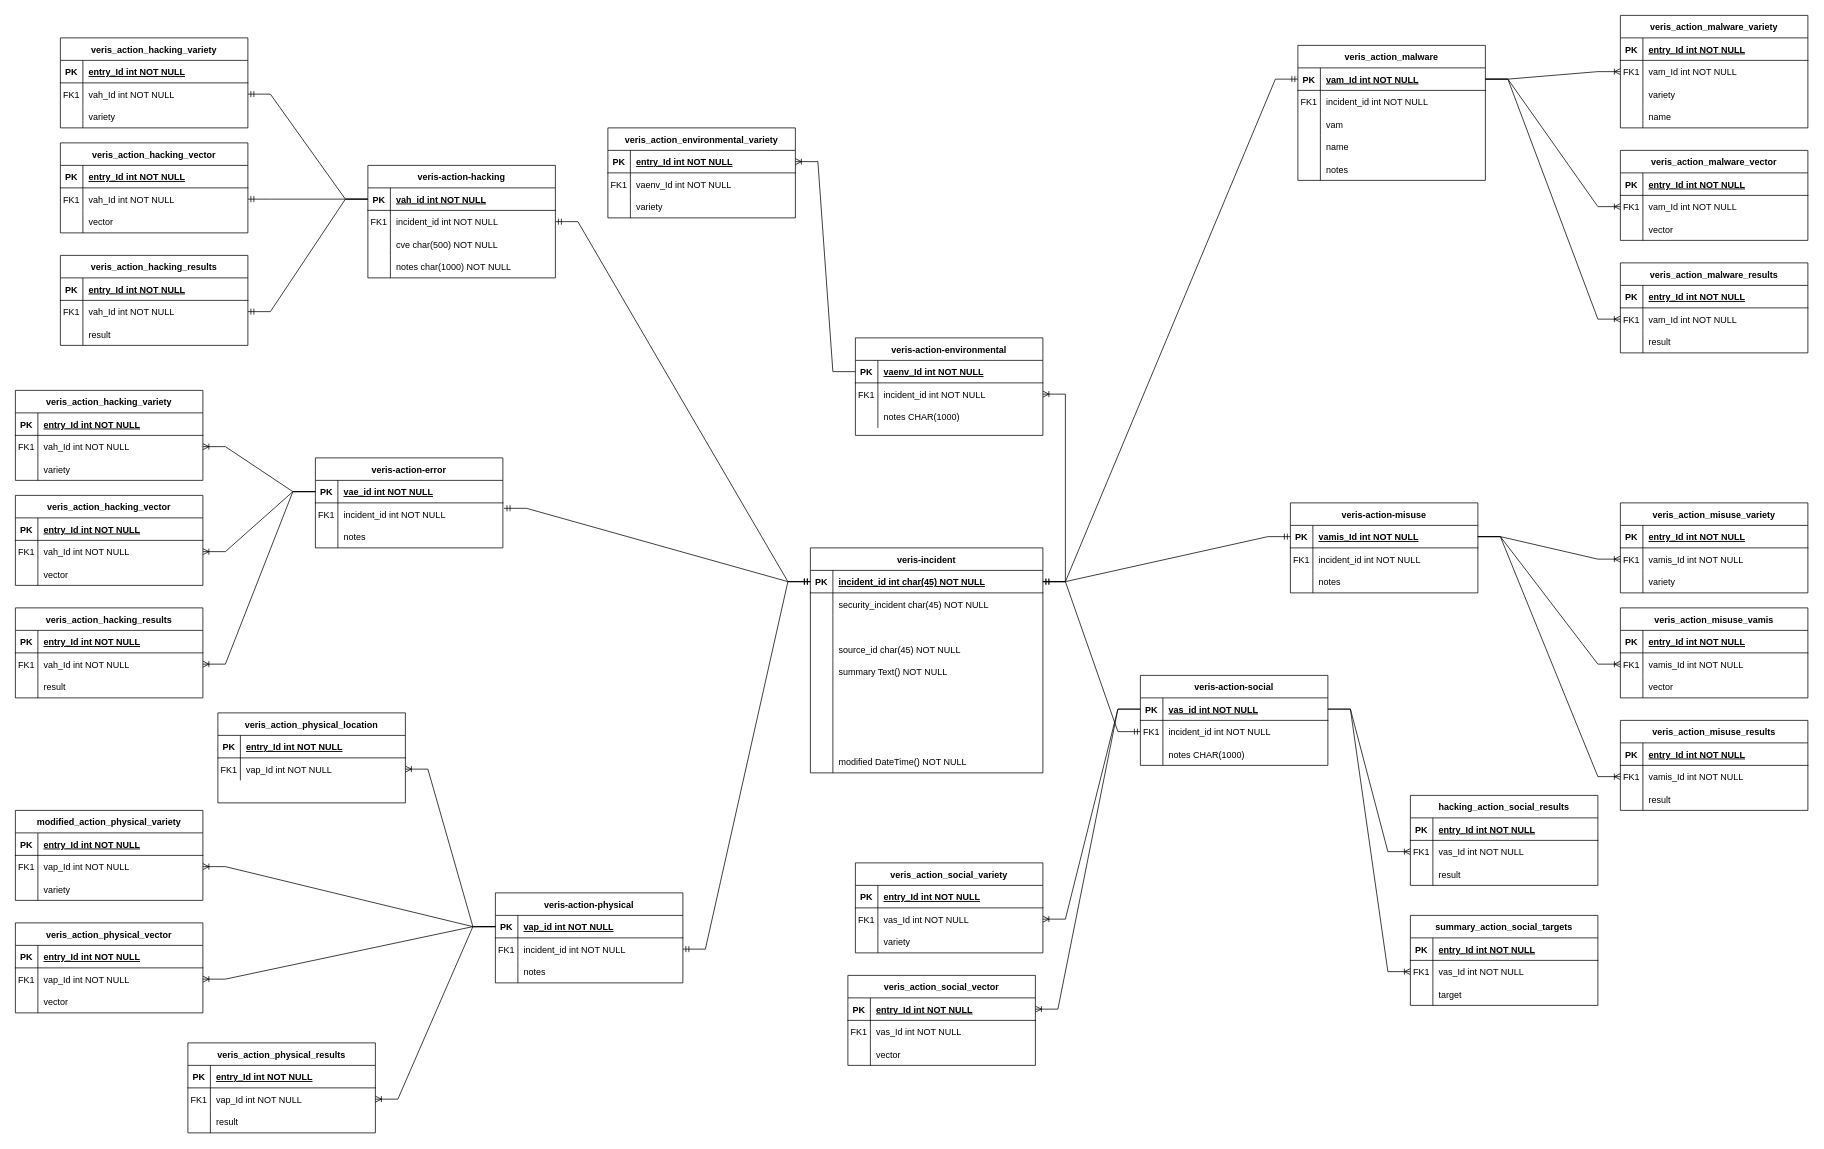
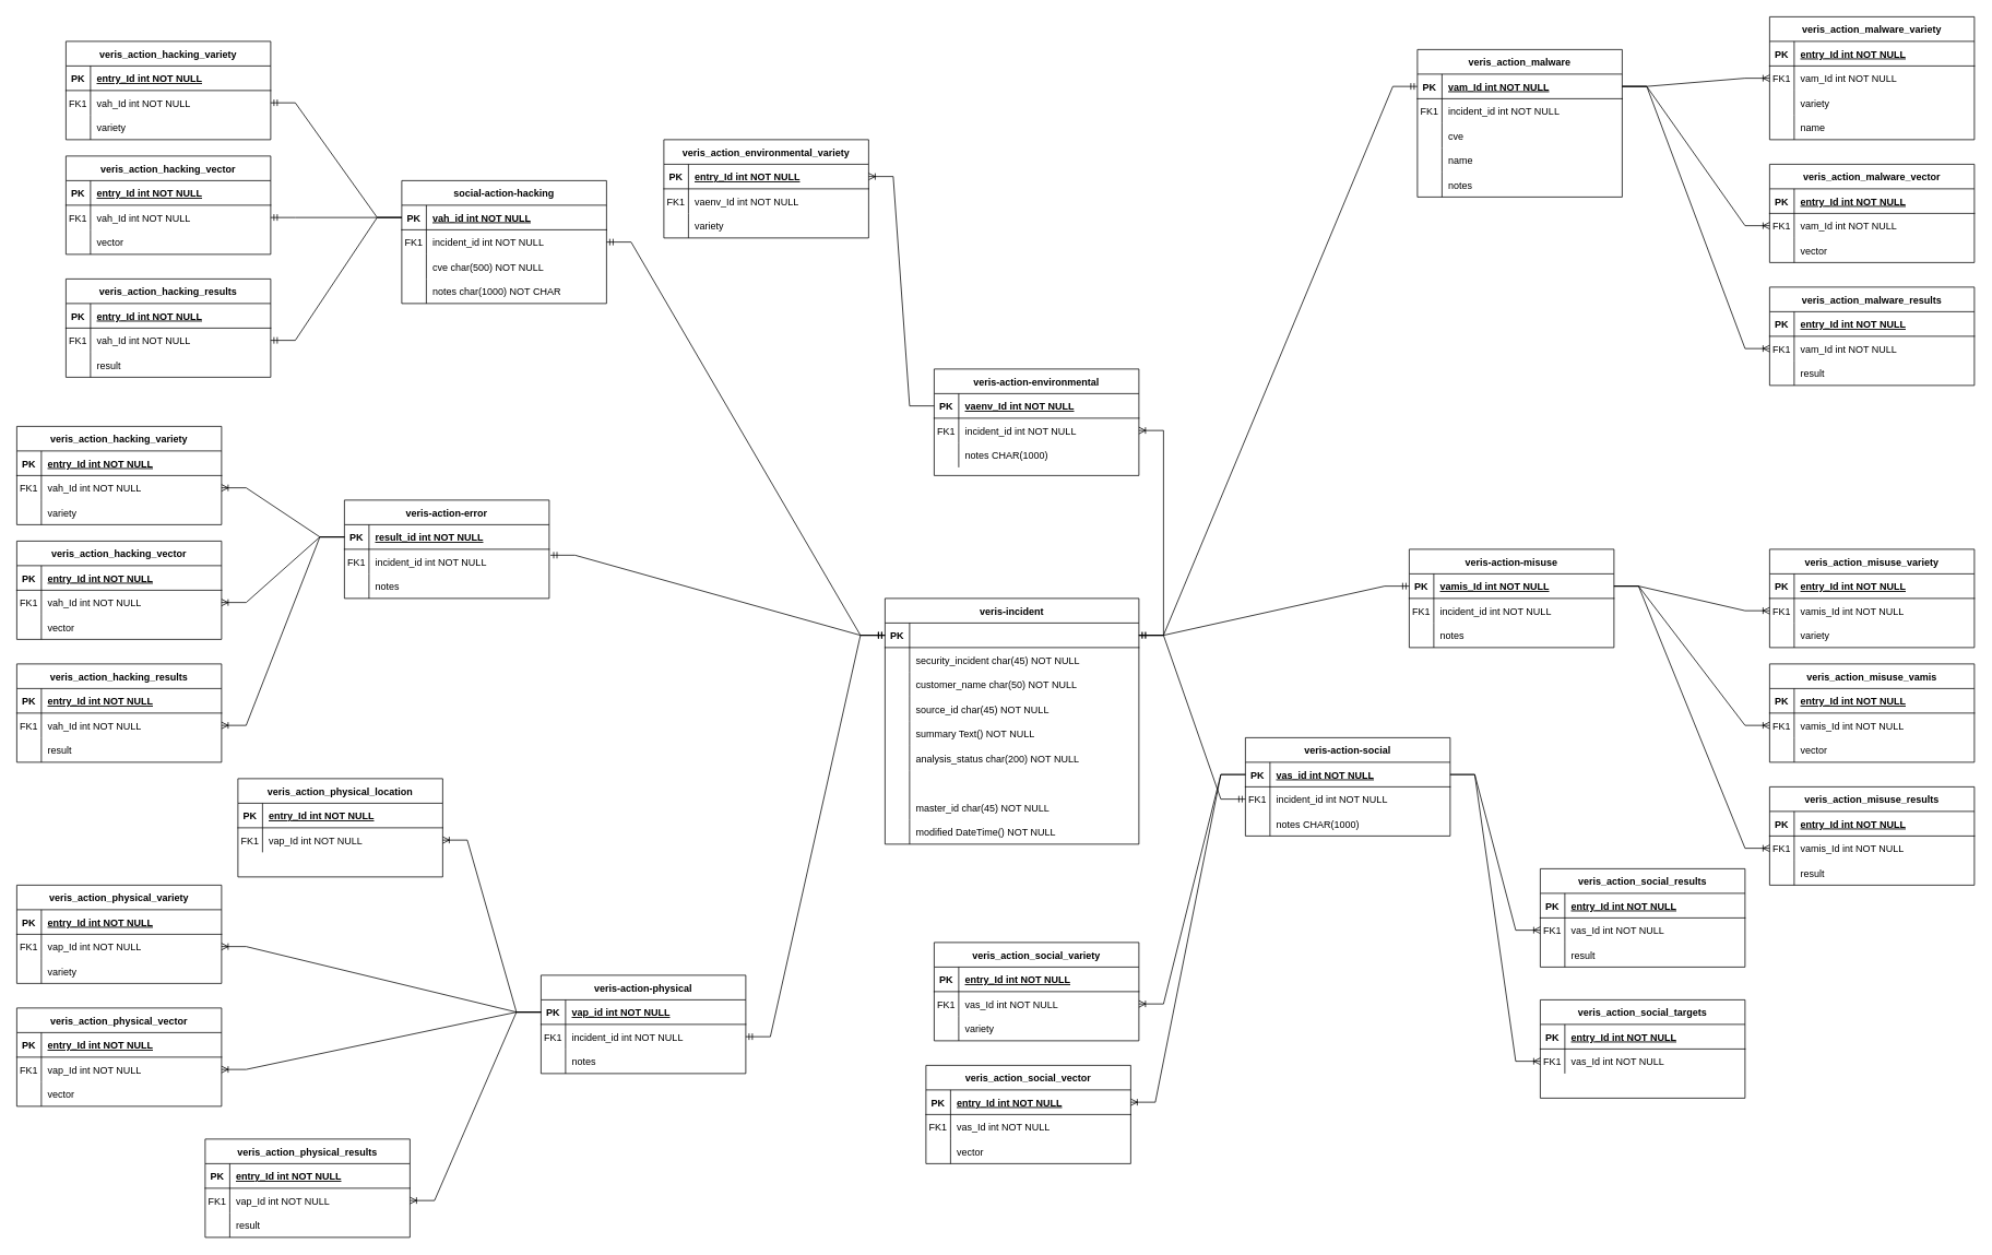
- <mxCell id="11" value="vam" style="shape=partialRectangle;overflow=hidden;connectable=0;fillColor=none;top=0;left=0;bottom=0;right=0;align=left;spacingLeft=6;" parent="9" vertex="1"><mxGeometry x="30" width="220" height="30" as="geometry"><mxRectangle width="220" height="30" as="alternateBounds" /></mxGeometry></mxCell>
+ <mxCell id="11" value="cve" style="shape=partialRectangle;overflow=hidden;connectable=0;fillColor=none;top=0;left=0;bottom=0;right=0;align=left;spacingLeft=6;" parent="9" vertex="1"><mxGeometry x="30" width="220" height="30" as="geometry"><mxRectangle width="220" height="30" as="alternateBounds" /></mxGeometry></mxCell>
- <mxCell id="45" value="veris-action-hacking" style="shape=table;startSize=30;container=1;collapsible=1;childLayout=tableLayout;fixedRows=1;rowLines=0;fontStyle=1;align=center;resizeLast=1;" parent="1" vertex="1"><mxGeometry x="490" y="220" width="250" height="150" as="geometry" /></mxCell>
+ <mxCell id="45" value="social-action-hacking" style="shape=table;startSize=30;container=1;collapsible=1;childLayout=tableLayout;fixedRows=1;rowLines=0;fontStyle=1;align=center;resizeLast=1;" parent="1" vertex="1"><mxGeometry x="490" y="220" width="250" height="150" as="geometry" /></mxCell>
- <mxCell id="57" value="notes char(1000) NOT NULL" style="shape=partialRectangle;overflow=hidden;connectable=0;fillColor=none;top=0;left=0;bottom=0;right=0;align=left;spacingLeft=6;" vertex="1" parent="55"><mxGeometry x="30" width="220" height="30" as="geometry"><mxRectangle width="220" height="30" as="alternateBounds" /></mxGeometry></mxCell>
+ <mxCell id="57" value="notes char(1000) NOT CHAR" style="shape=partialRectangle;overflow=hidden;connectable=0;fillColor=none;top=0;left=0;bottom=0;right=0;align=left;spacingLeft=6;" vertex="1" parent="55"><mxGeometry x="30" width="220" height="30" as="geometry"><mxRectangle width="220" height="30" as="alternateBounds" /></mxGeometry></mxCell>
- <mxCell id="91" value="vae_id int NOT NULL " style="shape=partialRectangle;overflow=hidden;connectable=0;fillColor=none;top=0;left=0;bottom=0;right=0;align=left;spacingLeft=6;fontStyle=5;" parent="89" vertex="1"><mxGeometry x="30" width="220" height="30" as="geometry"><mxRectangle width="220" height="30" as="alternateBounds" /></mxGeometry></mxCell>
+ <mxCell id="91" value="result_id int NOT NULL " style="shape=partialRectangle;overflow=hidden;connectable=0;fillColor=none;top=0;left=0;bottom=0;right=0;align=left;spacingLeft=6;fontStyle=5;" parent="89" vertex="1"><mxGeometry x="30" width="220" height="30" as="geometry"><mxRectangle width="220" height="30" as="alternateBounds" /></mxGeometry></mxCell>
- <mxCell id="21" value="incident_id int char(45) NOT NULL " style="shape=partialRectangle;overflow=hidden;connectable=0;fillColor=none;top=0;left=0;bottom=0;right=0;align=left;spacingLeft=6;fontStyle=5;" parent="19" vertex="1"><mxGeometry x="30" width="280" height="30" as="geometry"><mxRectangle width="280" height="30" as="alternateBounds" /></mxGeometry></mxCell>
+ <mxCell id="27" value="customer_name char(50) NOT NULL" style="shape=partialRectangle;overflow=hidden;connectable=0;fillColor=none;top=0;left=0;bottom=0;right=0;align=left;spacingLeft=6;" parent="25" vertex="1"><mxGeometry x="30" width="280" height="30" as="geometry"><mxRectangle width="280" height="30" as="alternateBounds" /></mxGeometry></mxCell>
+ <mxCell id="36" value="analysis_status char(200) NOT NULL" style="shape=partialRectangle;overflow=hidden;connectable=0;fillColor=none;top=0;left=0;bottom=0;right=0;align=left;spacingLeft=6;" parent="34" vertex="1"><mxGeometry x="30" width="280" height="30" as="geometry"><mxRectangle width="280" height="30" as="alternateBounds" /></mxGeometry></mxCell>
+ <mxCell id="41" value="master_id char(45) NOT NULL" style="shape=partialRectangle;overflow=hidden;connectable=0;fillColor=none;top=0;left=0;bottom=0;right=0;align=left;spacingLeft=6;" parent="39" vertex="1"><mxGeometry x="30" width="280" height="30" as="geometry"><mxRectangle width="280" height="30" as="alternateBounds" /></mxGeometry></mxCell>
- <mxCell id="314" value="hacking_action_social_results" style="shape=table;startSize=30;container=1;collapsible=1;childLayout=tableLayout;fixedRows=1;rowLines=0;fontStyle=1;align=center;resizeLast=1;" vertex="1" parent="1"><mxGeometry x="1880" y="1060" width="250" height="120" as="geometry" /></mxCell>
+ <mxCell id="314" value="veris_action_social_results" style="shape=table;startSize=30;container=1;collapsible=1;childLayout=tableLayout;fixedRows=1;rowLines=0;fontStyle=1;align=center;resizeLast=1;" vertex="1" parent="1"><mxGeometry x="1880" y="1060" width="250" height="120" as="geometry" /></mxCell>
- <mxCell id="247" value="modified_action_physical_variety" style="shape=table;startSize=30;container=1;collapsible=1;childLayout=tableLayout;fixedRows=1;rowLines=0;fontStyle=1;align=center;resizeLast=1;" vertex="1" parent="1"><mxGeometry x="20" y="1080" width="250" height="120" as="geometry" /></mxCell>
+ <mxCell id="247" value="veris_action_physical_variety" style="shape=table;startSize=30;container=1;collapsible=1;childLayout=tableLayout;fixedRows=1;rowLines=0;fontStyle=1;align=center;resizeLast=1;" vertex="1" parent="1"><mxGeometry x="20" y="1080" width="250" height="120" as="geometry" /></mxCell>
- <mxCell id="324" value="summary_action_social_targets" style="shape=table;startSize=30;container=1;collapsible=1;childLayout=tableLayout;fixedRows=1;rowLines=0;fontStyle=1;align=center;resizeLast=1;" vertex="1" parent="1"><mxGeometry x="1880" y="1220" width="250" height="120" as="geometry" /></mxCell>
+ <mxCell id="324" value="veris_action_social_targets" style="shape=table;startSize=30;container=1;collapsible=1;childLayout=tableLayout;fixedRows=1;rowLines=0;fontStyle=1;align=center;resizeLast=1;" vertex="1" parent="1"><mxGeometry x="1880" y="1220" width="250" height="120" as="geometry" /></mxCell>
- <mxCell id="333" value="target" style="shape=partialRectangle;overflow=hidden;connectable=0;fillColor=none;top=0;left=0;bottom=0;right=0;align=left;spacingLeft=6;" vertex="1" parent="331"><mxGeometry x="30" width="220" height="30" as="geometry"><mxRectangle width="220" height="30" as="alternateBounds" /></mxGeometry></mxCell>
